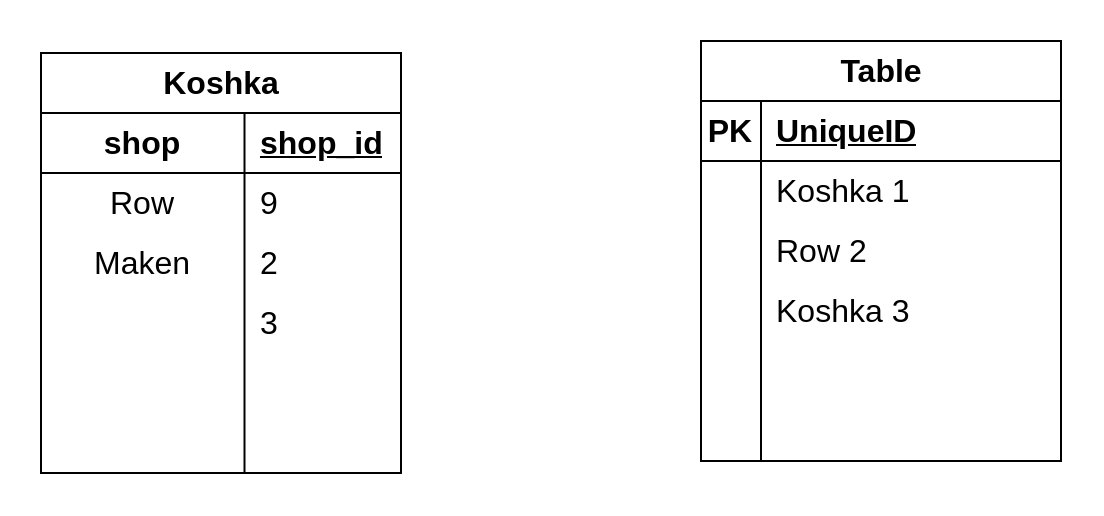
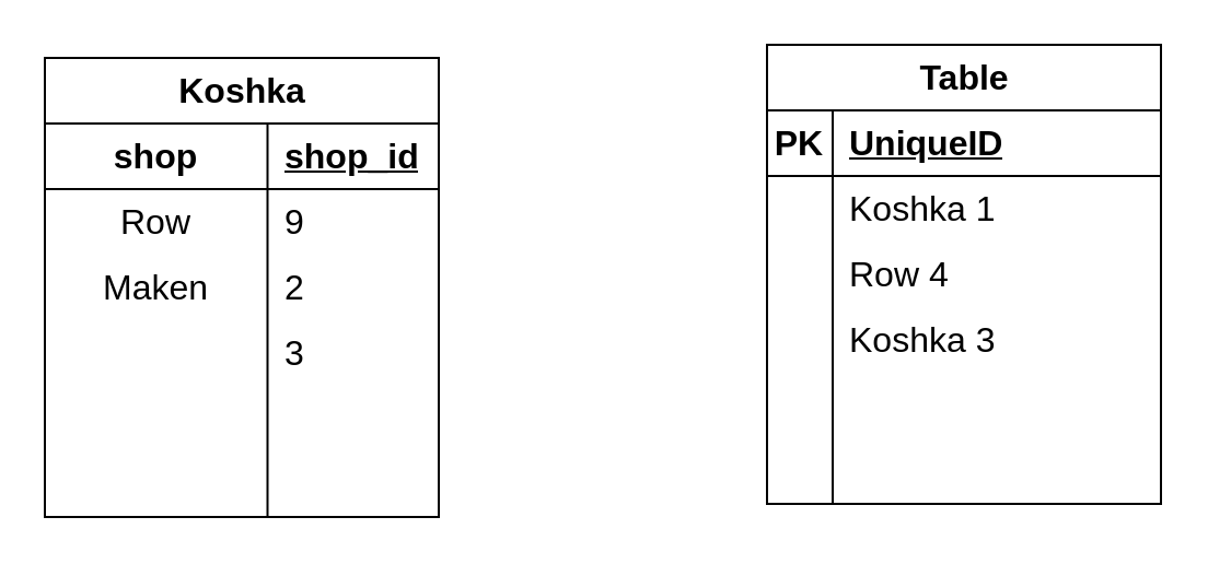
- <mxCell id="30" value="Row 2" style="shape=partialRectangle;connectable=0;fillColor=none;top=0;left=0;bottom=0;right=0;align=left;spacingLeft=6;overflow=hidden;whiteSpace=wrap;html=1;fontSize=16;" vertex="1" parent="28"><mxGeometry x="30" width="150" height="30" as="geometry"><mxRectangle width="150" height="30" as="alternateBounds" /></mxGeometry></mxCell>
+ <mxCell id="30" value="Row 4" style="shape=partialRectangle;connectable=0;fillColor=none;top=0;left=0;bottom=0;right=0;align=left;spacingLeft=6;overflow=hidden;whiteSpace=wrap;html=1;fontSize=16;" vertex="1" parent="28"><mxGeometry x="30" width="150" height="30" as="geometry"><mxRectangle width="150" height="30" as="alternateBounds" /></mxGeometry></mxCell>
